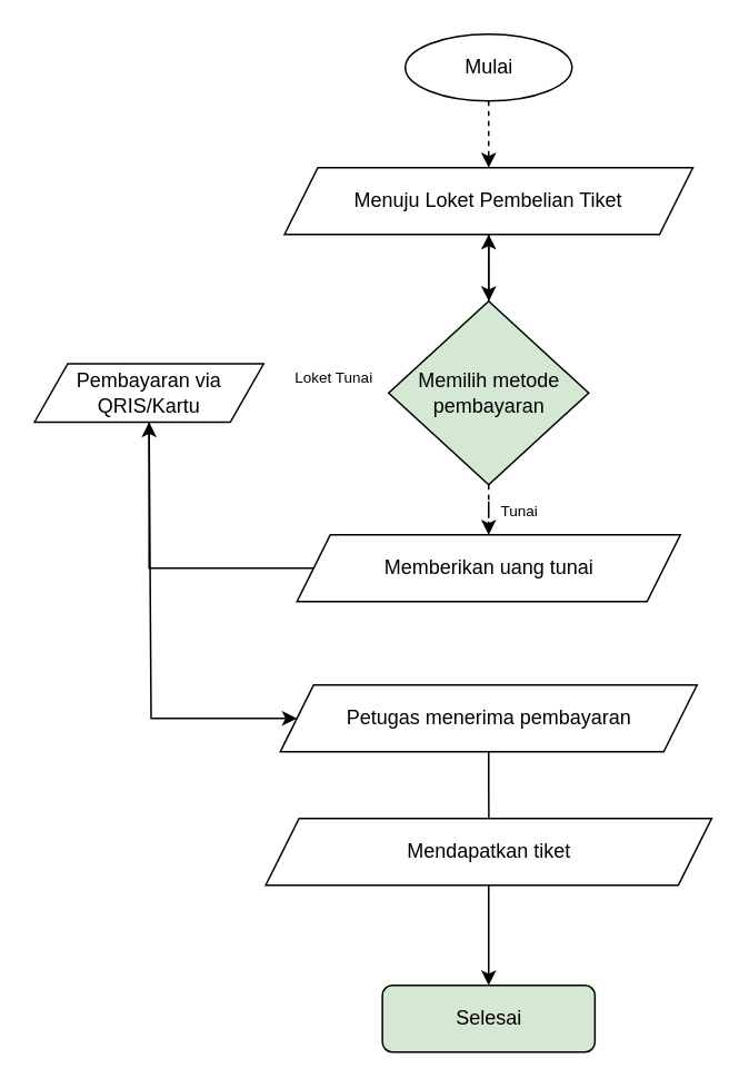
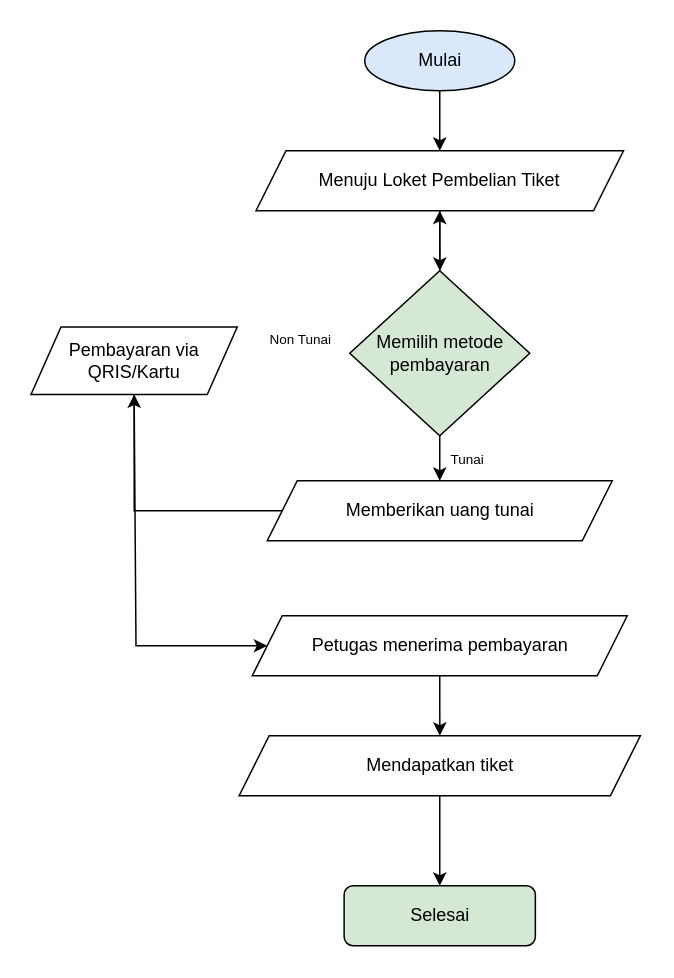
- <mxCell id="3" value="Mulai" style="ellipse;whiteSpace=wrap;html=1;" vertex="1" parent="1"><mxGeometry x="242.5" y="20" width="100" height="40" as="geometry" /></mxCell>
+ <mxCell id="3" value="Mulai" style="ellipse;whiteSpace=wrap;html=1;fillColor=#dae8fc;" vertex="1" parent="1"><mxGeometry x="242.5" y="20" width="100" height="40" as="geometry" /></mxCell>
- <mxCell id="2" value="" style="edgeStyle=orthogonalEdgeStyle;rounded=0;orthogonalLoop=1;jettySize=auto;html=1;dashed=1;" edge="1" parent="1" source="3" target="5"><mxGeometry relative="1" as="geometry" /></mxCell>
+ <mxCell id="2" value="" style="edgeStyle=orthogonalEdgeStyle;rounded=0;orthogonalLoop=1;jettySize=auto;html=1;" edge="1" parent="1" source="3" target="5"><mxGeometry relative="1" as="geometry" /></mxCell>
- <mxCell id="12" value="&lt;font style=&quot;font-size: 9px;&quot;&gt;Loket Tunai&lt;/font&gt;" style="text;html=1;align=center;verticalAlign=middle;whiteSpace=wrap;rounded=0;" vertex="1" parent="1"><mxGeometry x="170" y="210" width="60" height="30" as="geometry" /></mxCell>
+ <mxCell id="12" value="&lt;font style=&quot;font-size: 9px;&quot;&gt;Non Tunai&lt;/font&gt;" style="text;html=1;align=center;verticalAlign=middle;whiteSpace=wrap;rounded=0;" vertex="1" parent="1"><mxGeometry x="170" y="210" width="60" height="30" as="geometry" /></mxCell>
- <mxCell id="11" value="Pembayaran via QRIS/Kartu" style="shape=parallelogram;perimeter=parallelogramPerimeter;whiteSpace=wrap;html=1;fixedSize=1;" vertex="1" parent="1"><mxGeometry x="20" y="217.5" width="137.5" height="35" as="geometry" /></mxCell>
+ <mxCell id="11" value="Pembayaran via QRIS/Kartu" style="shape=parallelogram;perimeter=parallelogramPerimeter;whiteSpace=wrap;html=1;fixedSize=1;" vertex="1" parent="1"><mxGeometry x="20" y="217.5" width="137.5" height="45" as="geometry" /></mxCell>
- <mxCell id="6" value="" style="edgeStyle=orthogonalEdgeStyle;rounded=0;orthogonalLoop=1;jettySize=auto;html=1;dashed=1;" edge="1" parent="1" source="8" target="10"><mxGeometry relative="1" as="geometry" /></mxCell>
+ <mxCell id="6" value="" style="edgeStyle=orthogonalEdgeStyle;rounded=0;orthogonalLoop=1;jettySize=auto;html=1;" edge="1" parent="1" source="8" target="10"><mxGeometry relative="1" as="geometry" /></mxCell>
- <mxCell id="14" value="" style="edgeStyle=orthogonalEdgeStyle;rounded=0;orthogonalLoop=1;jettySize=auto;html=1;endArrow=none;" edge="1" parent="1" source="15" target="18"><mxGeometry relative="1" as="geometry" /></mxCell>
+ <mxCell id="14" value="" style="edgeStyle=orthogonalEdgeStyle;rounded=0;orthogonalLoop=1;jettySize=auto;html=1;" edge="1" parent="1" source="15" target="18"><mxGeometry relative="1" as="geometry" /></mxCell>
